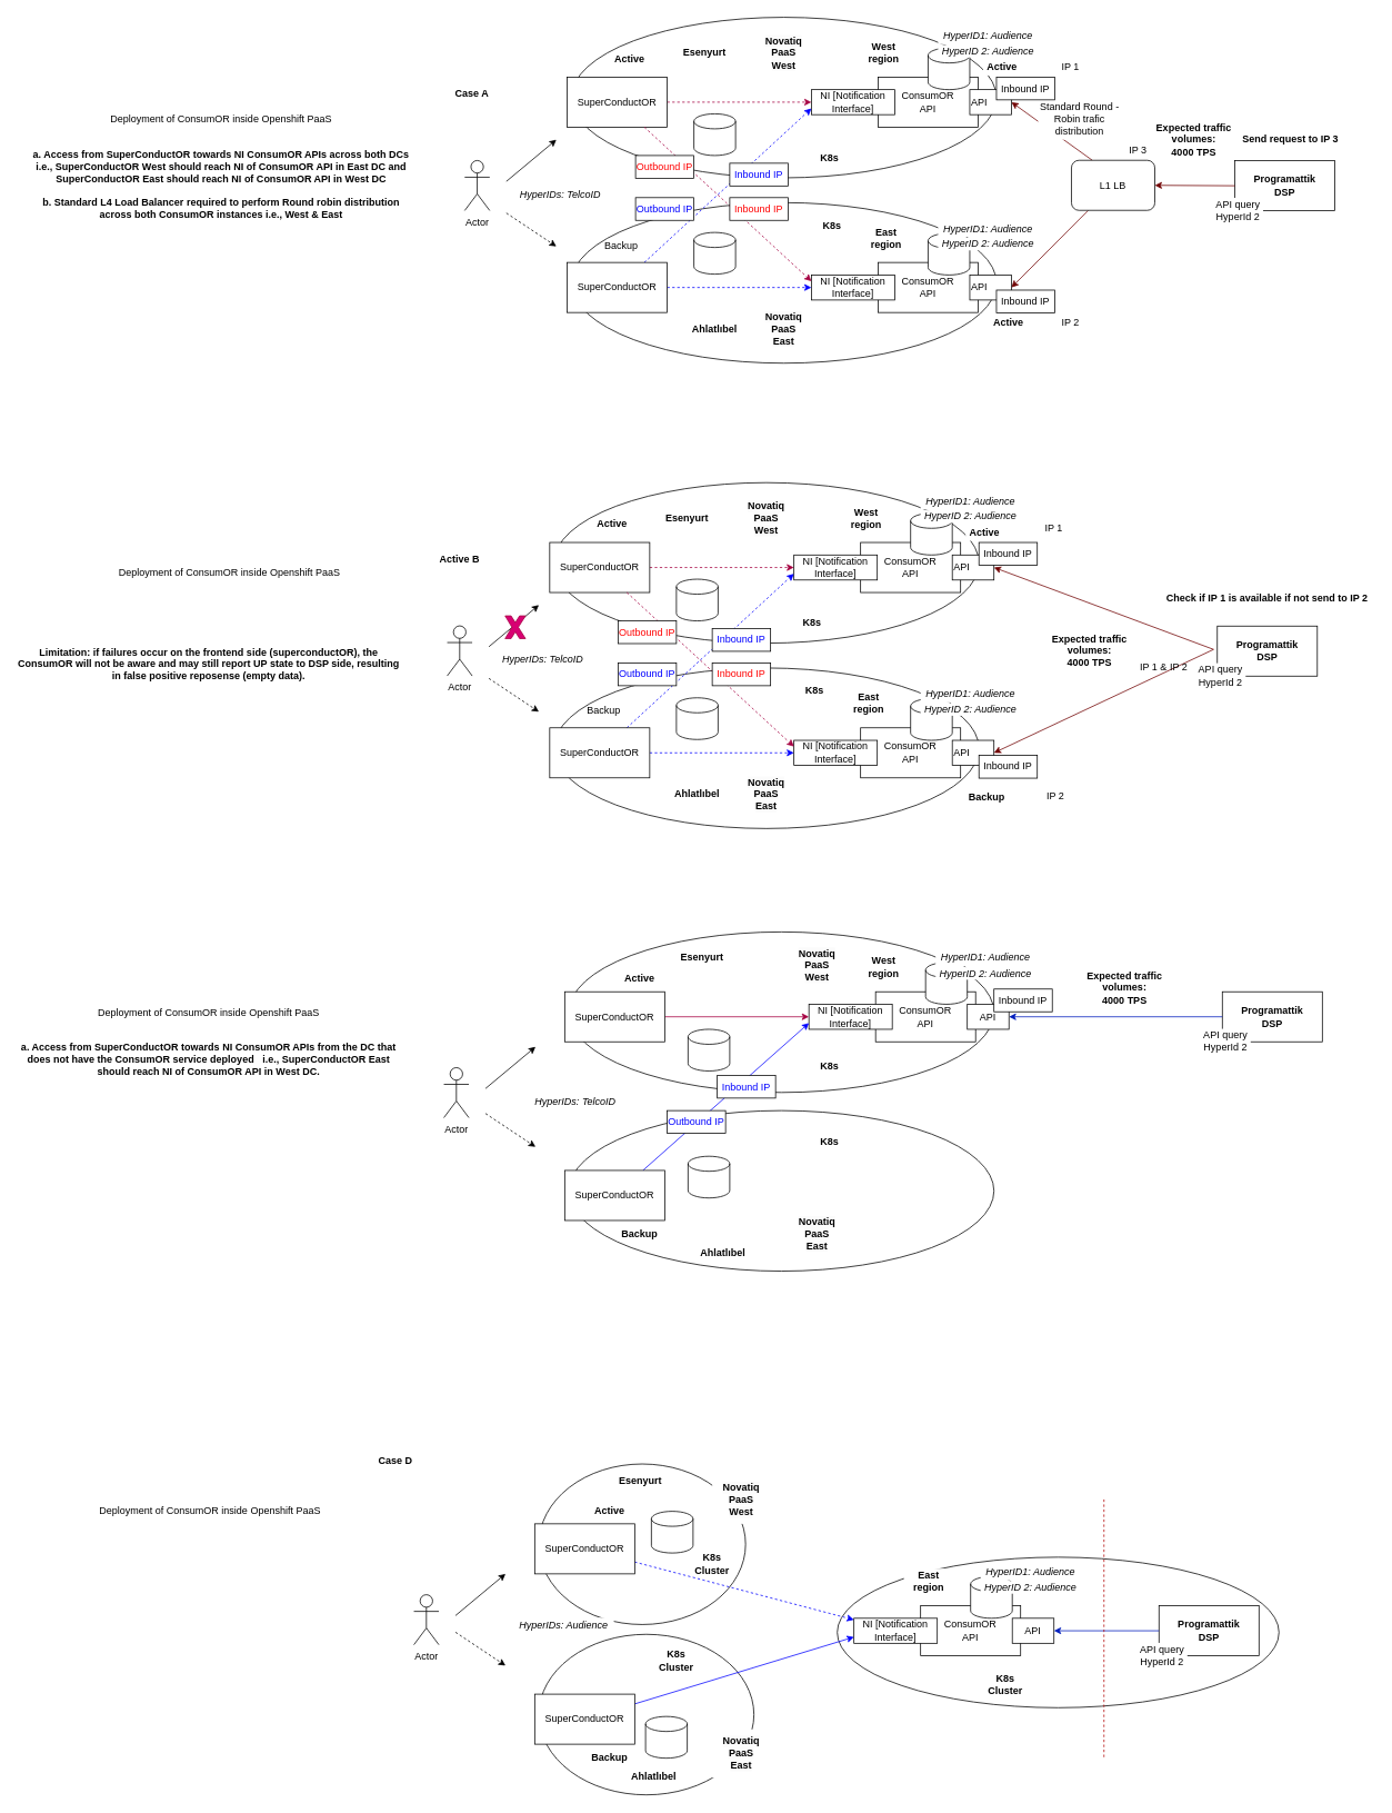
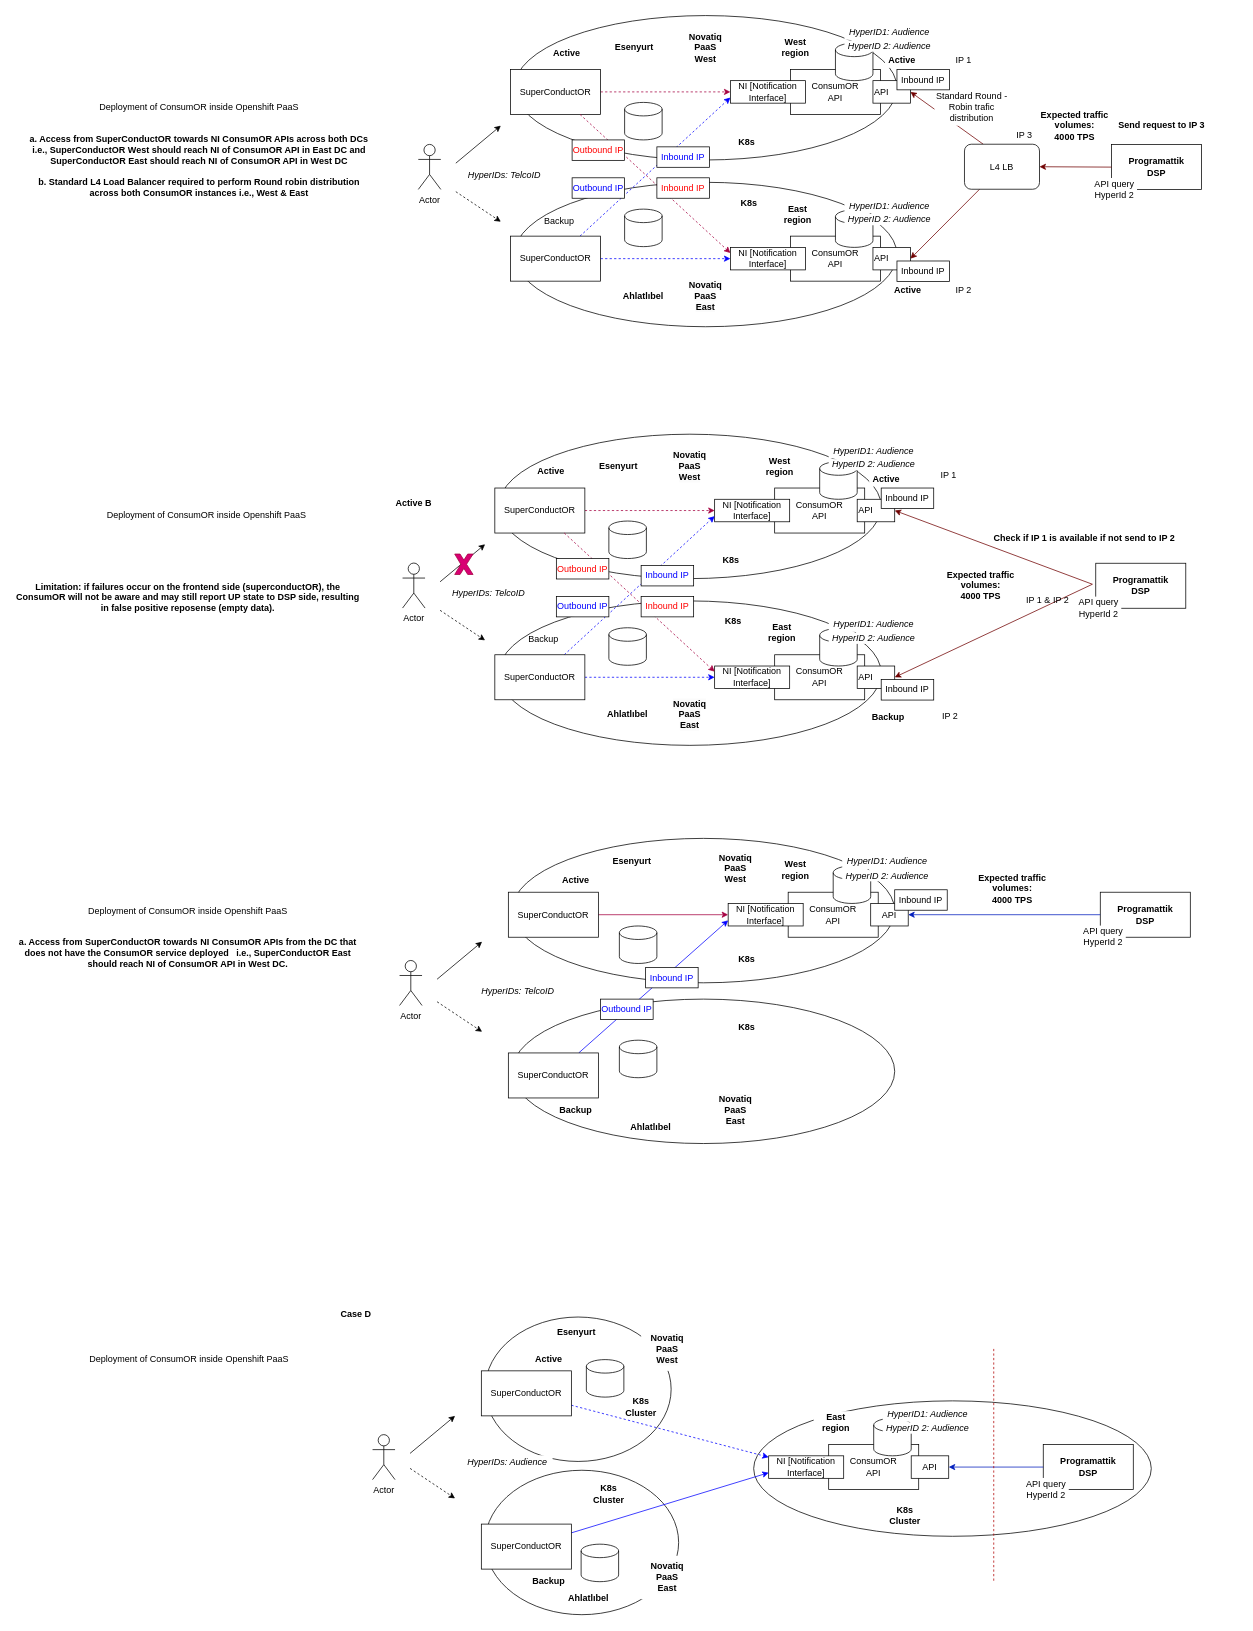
- <mxCell id="16" value="Case A&lt;br&gt;" style="text;html=1;strokeColor=none;fillColor=none;align=center;verticalAlign=middle;whiteSpace=wrap;rounded=0;fontStyle=1" vertex="1" parent="1"><mxGeometry x="525.5" y="92" width="80" height="40" as="geometry" /></mxCell>
- <mxCell id="39" value="L1 LB" style="rounded=1;whiteSpace=wrap;html=1;fillColor=default;" vertex="1" parent="1"><mxGeometry x="1285" y="191.75" width="100" height="60" as="geometry" /></mxCell>
+ <mxCell id="39" value="L4 LB" style="rounded=1;whiteSpace=wrap;html=1;fillColor=default;" vertex="1" parent="1"><mxGeometry x="1285" y="191.75" width="100" height="60" as="geometry" /></mxCell>
- <mxCell id="186" value="Check if IP 1 is available if not send to IP 2" style="text;html=1;strokeColor=none;fillColor=none;align=center;verticalAlign=middle;whiteSpace=wrap;rounded=0;fontColor=#000000;fontStyle=1" vertex="1" parent="1"><mxGeometry x="1392.25" y="702.25" width="255.5" height="30" as="geometry" /></mxCell>
+ <mxCell id="186" value="Check if IP 1 is available if not send to IP 2" style="text;html=1;strokeColor=none;fillColor=none;align=center;verticalAlign=middle;whiteSpace=wrap;rounded=0;fontColor=#000000;fontStyle=1" vertex="1" parent="1"><mxGeometry x="1317.25" y="702.25" width="255.5" height="30" as="geometry" /></mxCell>
